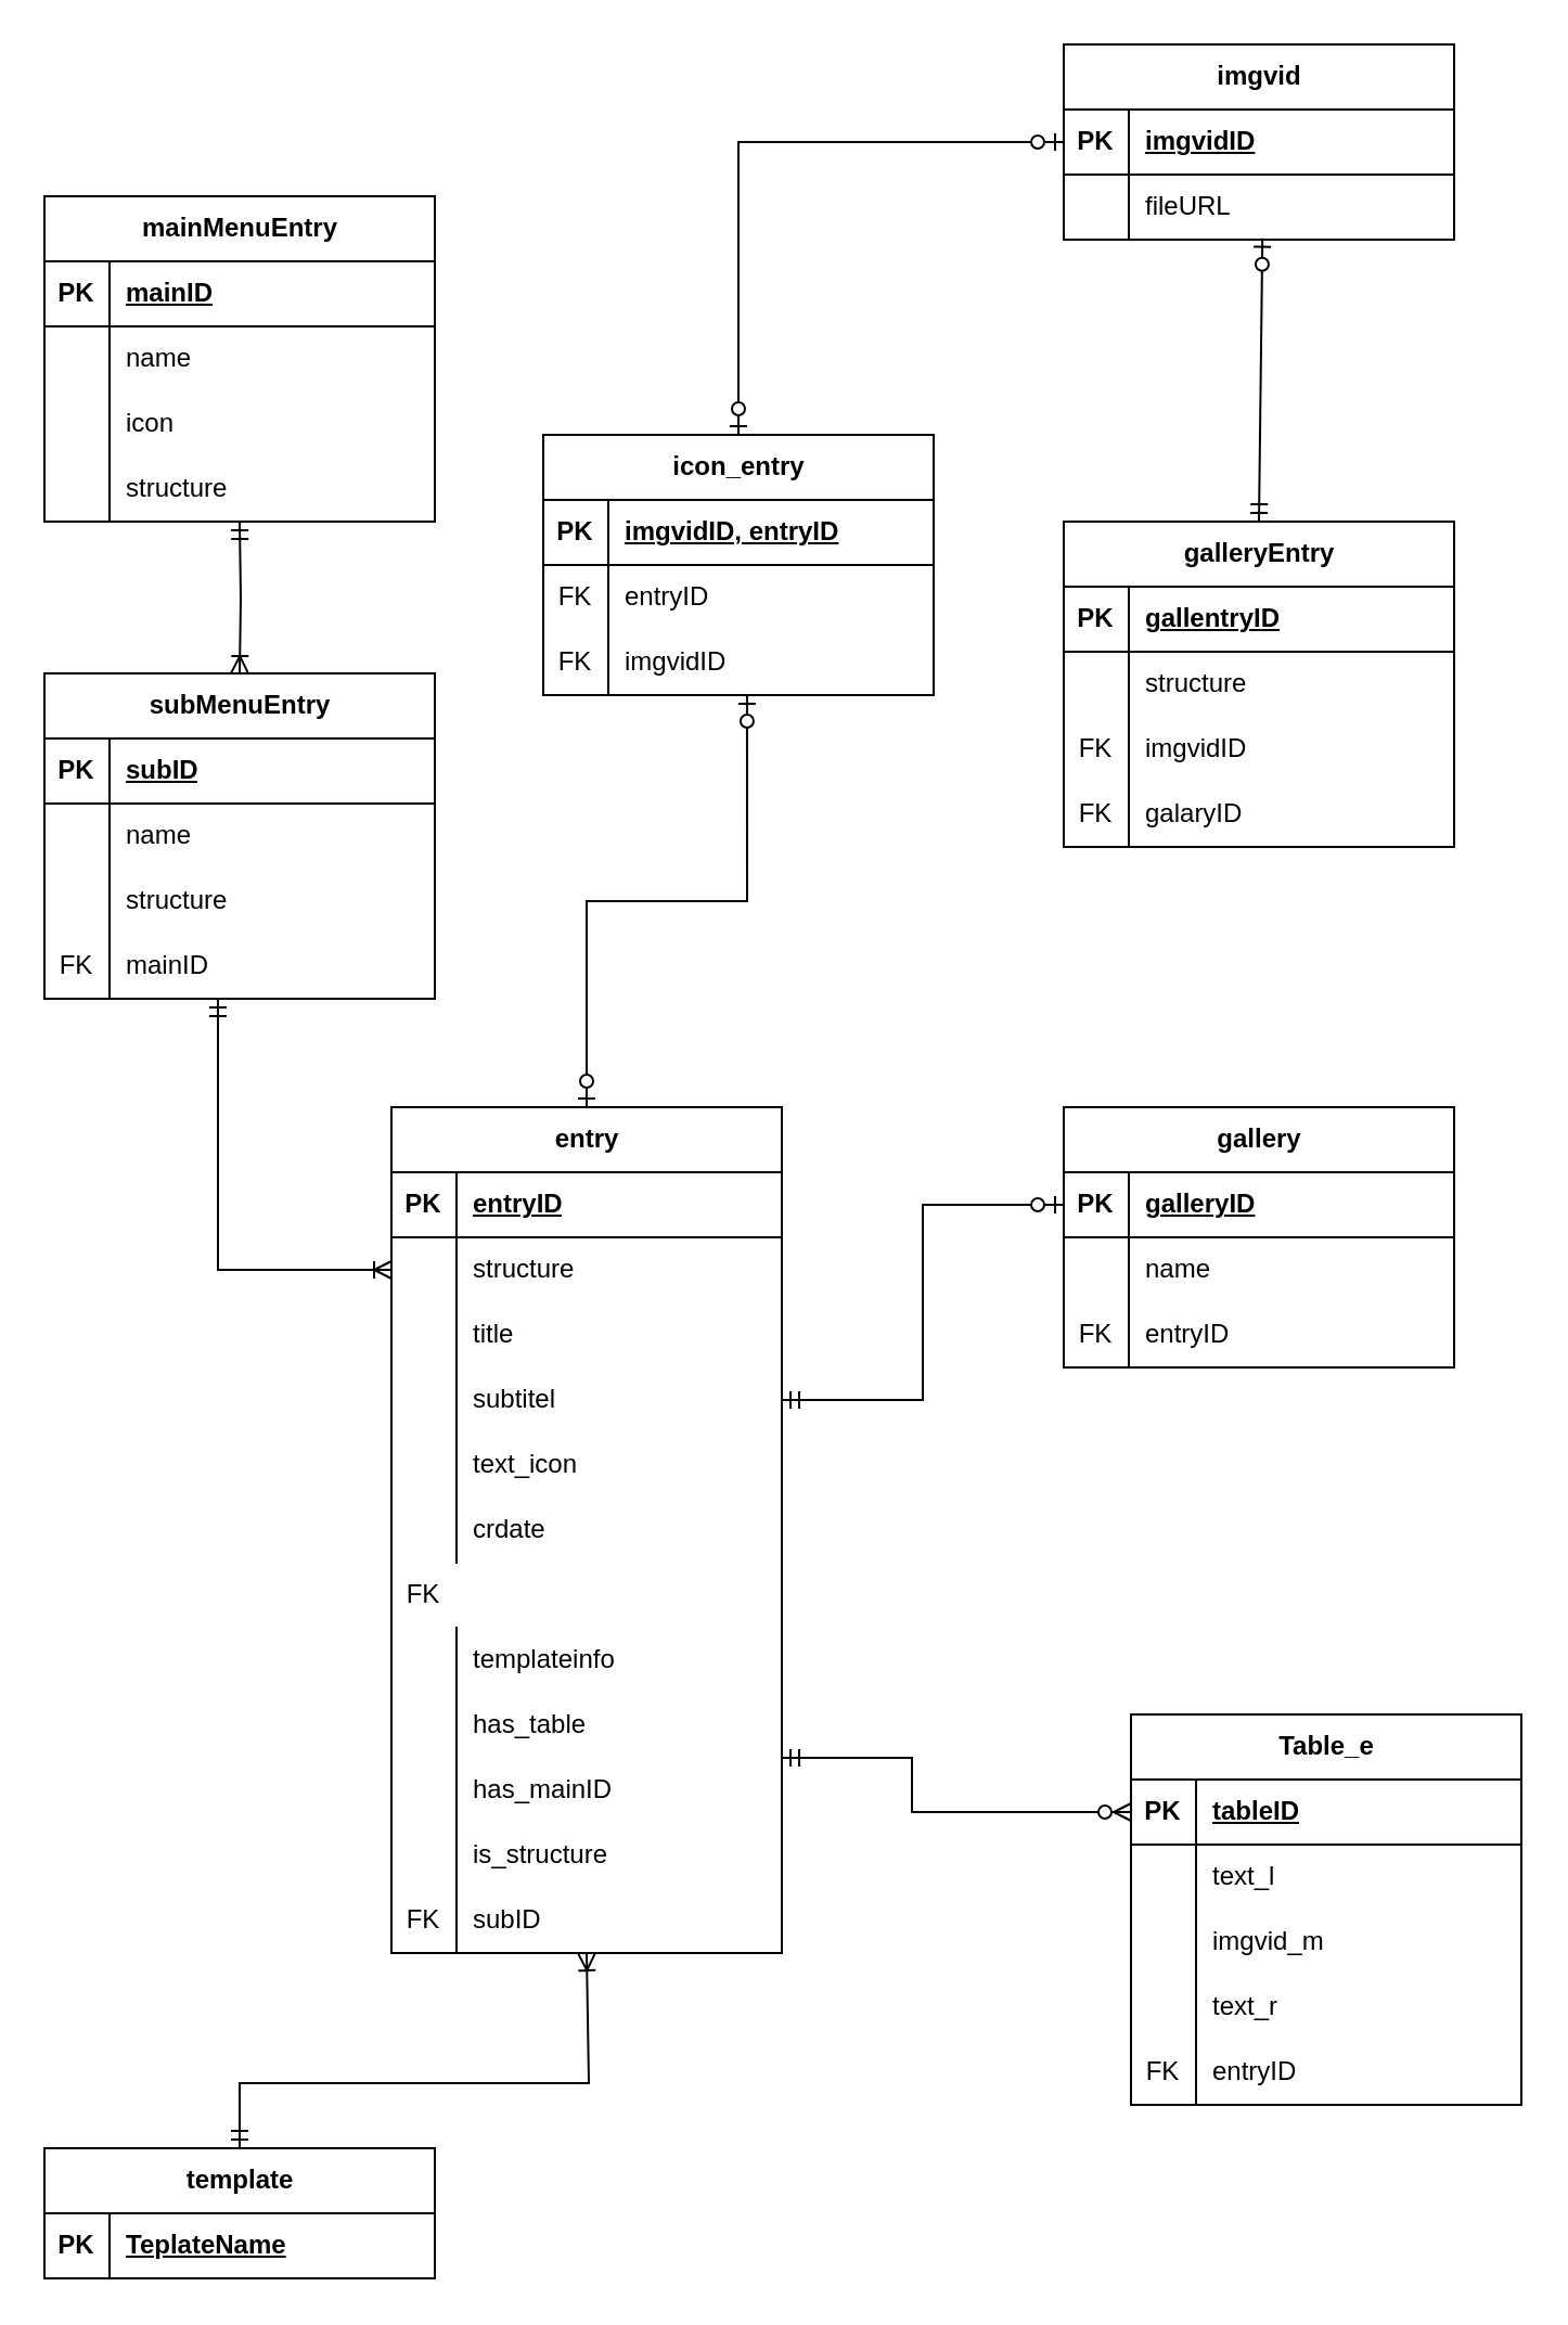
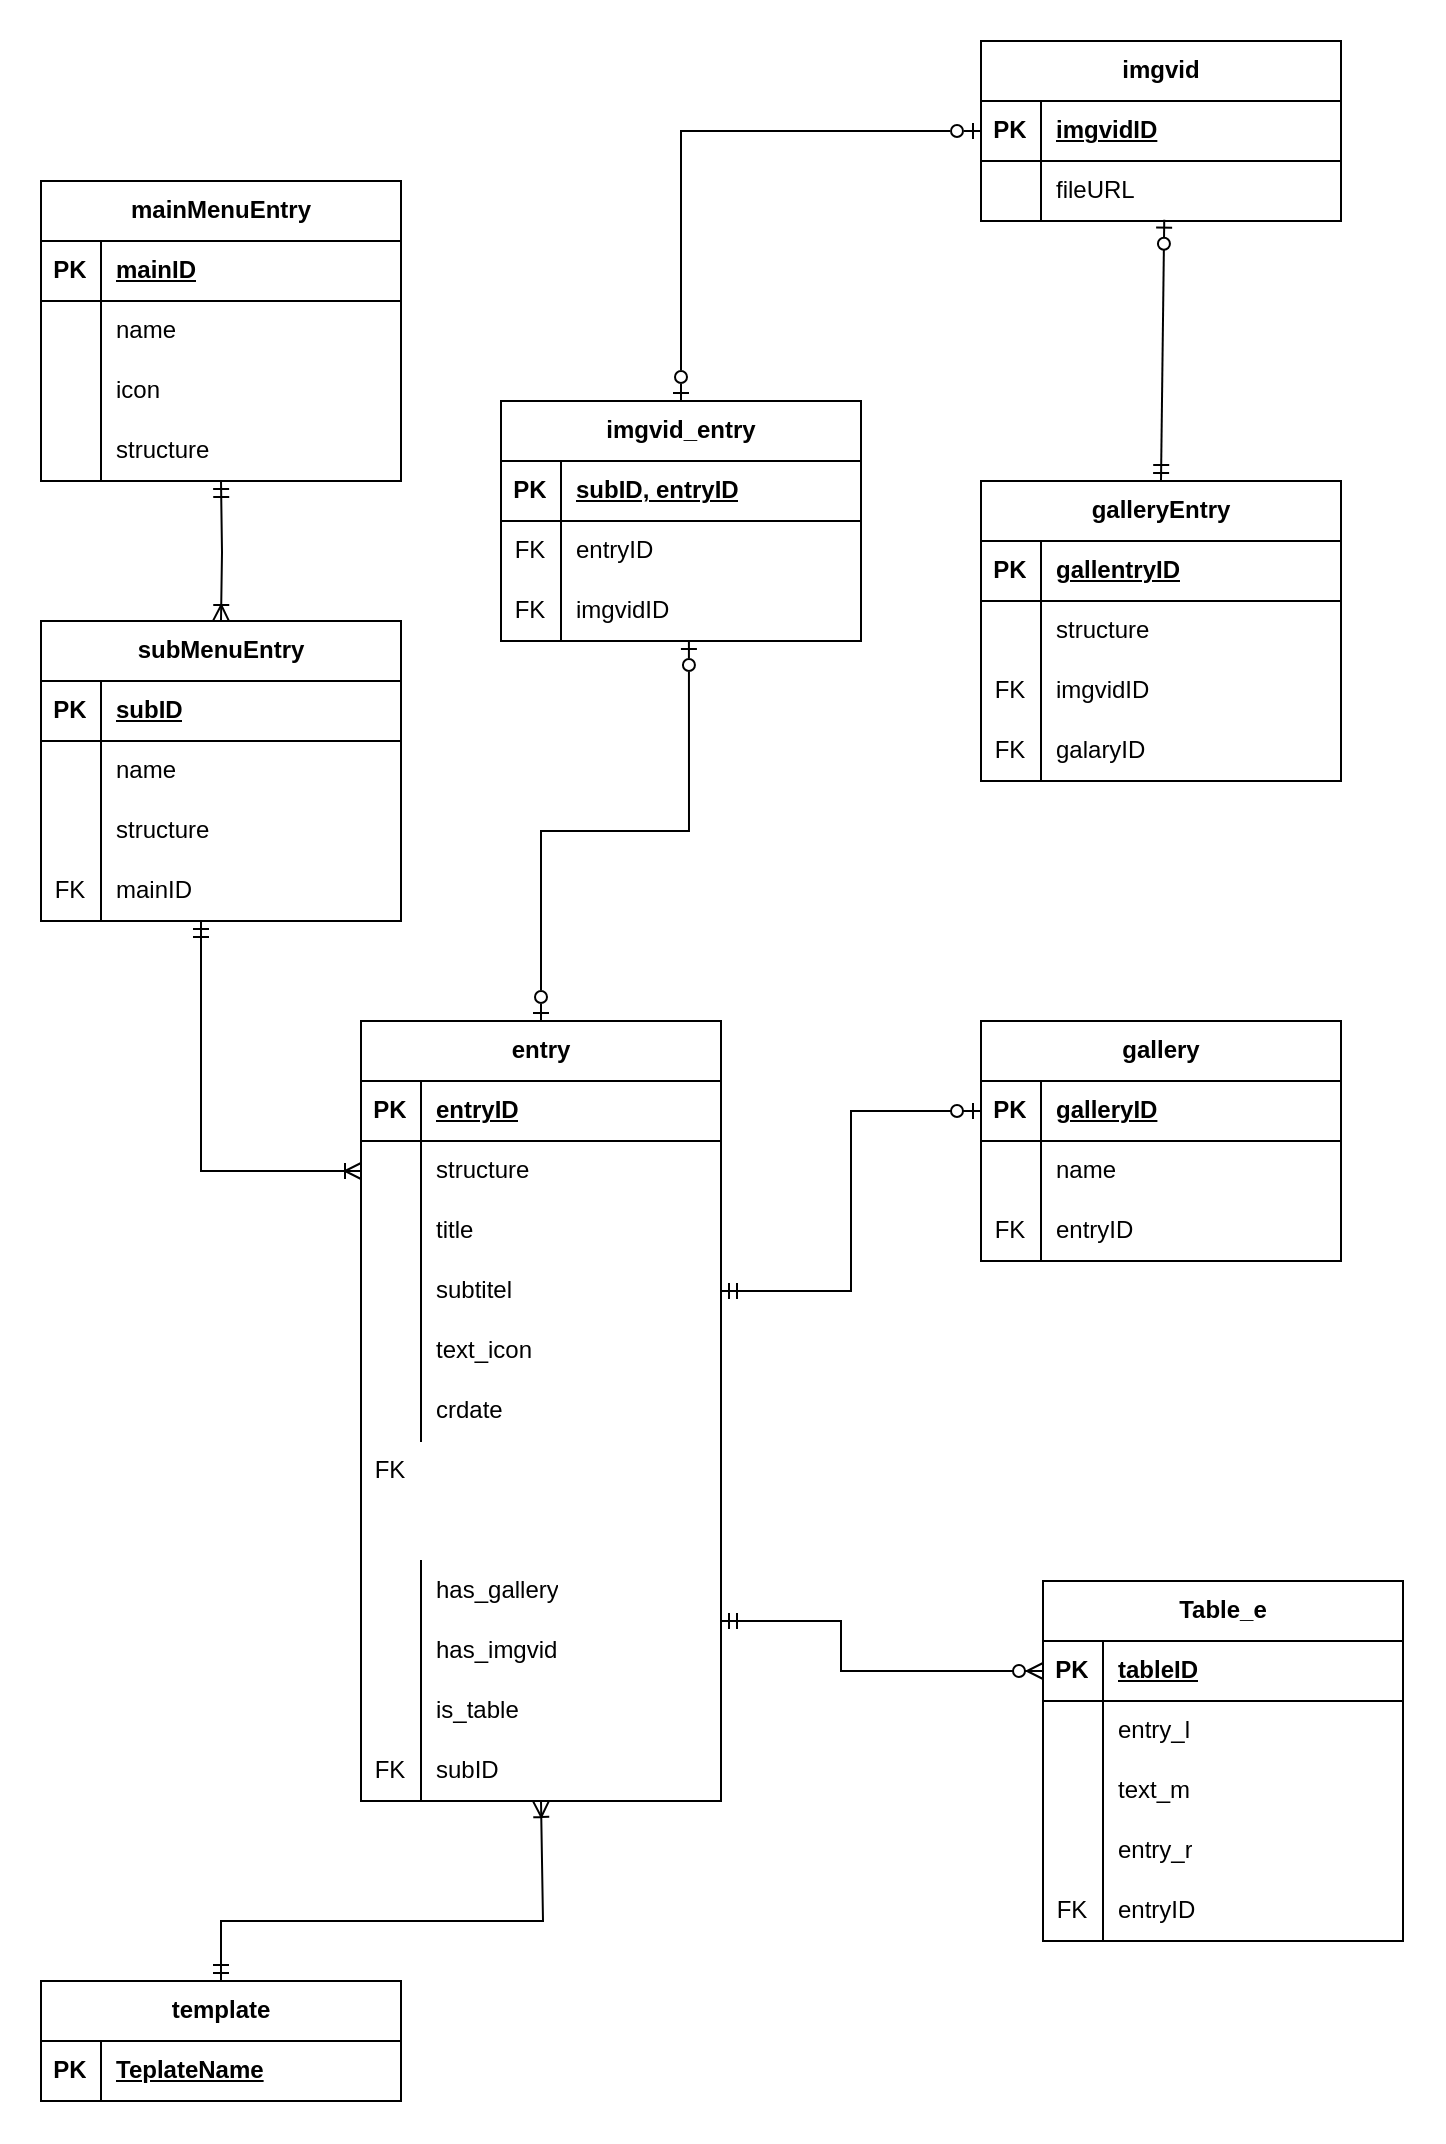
- <mxCell id="105" value="icon_entry" style="shape=table;startSize=30;container=1;collapsible=1;childLayout=tableLayout;fixedRows=1;rowLines=0;fontStyle=1;align=center;resizeLast=1;html=1;" parent="1" vertex="1"><mxGeometry x="250" y="200" width="180" height="120" as="geometry" /></mxCell>
+ <mxCell id="105" value="imgvid_entry" style="shape=table;startSize=30;container=1;collapsible=1;childLayout=tableLayout;fixedRows=1;rowLines=0;fontStyle=1;align=center;resizeLast=1;html=1;" parent="1" vertex="1"><mxGeometry x="250" y="200" width="180" height="120" as="geometry" /></mxCell>
- <mxCell id="108" value="imgvidID, entryID" style="shape=partialRectangle;connectable=0;fillColor=none;top=0;left=0;bottom=0;right=0;align=left;spacingLeft=6;fontStyle=5;overflow=hidden;whiteSpace=wrap;html=1;" parent="106" vertex="1"><mxGeometry x="30" width="150" height="30" as="geometry"><mxRectangle width="150" height="30" as="alternateBounds" /></mxGeometry></mxCell>
+ <mxCell id="108" value="subID, entryID" style="shape=partialRectangle;connectable=0;fillColor=none;top=0;left=0;bottom=0;right=0;align=left;spacingLeft=6;fontStyle=5;overflow=hidden;whiteSpace=wrap;html=1;" parent="106" vertex="1"><mxGeometry x="30" width="150" height="30" as="geometry"><mxRectangle width="150" height="30" as="alternateBounds" /></mxGeometry></mxCell>
- <mxCell id="121" value="templateinfo" style="shape=partialRectangle;connectable=0;fillColor=none;top=0;left=1;bottom=0;right=0;align=left;spacingLeft=6;overflow=hidden;whiteSpace=wrap;html=1;" vertex="1" parent="1"><mxGeometry x="210" y="750" width="150" height="30" as="geometry"><mxRectangle width="150" height="30" as="alternateBounds" /></mxGeometry></mxCell>
- <mxCell id="83" value="has_table" style="shape=partialRectangle;connectable=0;fillColor=none;top=0;left=1;bottom=0;right=0;align=left;spacingLeft=6;overflow=hidden;whiteSpace=wrap;html=1;" parent="82" vertex="1"><mxGeometry x="30" y="-10" width="150" height="30" as="geometry"><mxRectangle width="150" height="30" as="alternateBounds" /></mxGeometry></mxCell>
+ <mxCell id="83" value="has_gallery" style="shape=partialRectangle;connectable=0;fillColor=none;top=0;left=1;bottom=0;right=0;align=left;spacingLeft=6;overflow=hidden;whiteSpace=wrap;html=1;" parent="82" vertex="1"><mxGeometry x="30" y="-10" width="150" height="30" as="geometry"><mxRectangle width="150" height="30" as="alternateBounds" /></mxGeometry></mxCell>
- <mxCell id="87" value="has_mainID" style="shape=partialRectangle;connectable=0;fillColor=none;top=0;left=1;bottom=0;right=0;align=left;spacingLeft=6;overflow=hidden;whiteSpace=wrap;html=1;" parent="1" vertex="1"><mxGeometry x="210" y="810" width="150" height="30" as="geometry"><mxRectangle width="150" height="30" as="alternateBounds" /></mxGeometry></mxCell>
+ <mxCell id="87" value="has_imgvid" style="shape=partialRectangle;connectable=0;fillColor=none;top=0;left=1;bottom=0;right=0;align=left;spacingLeft=6;overflow=hidden;whiteSpace=wrap;html=1;" parent="1" vertex="1"><mxGeometry x="210" y="810" width="150" height="30" as="geometry"><mxRectangle width="150" height="30" as="alternateBounds" /></mxGeometry></mxCell>
- <mxCell id="86" value="is_structure" style="shape=partialRectangle;connectable=0;fillColor=none;top=0;left=1;bottom=0;right=0;align=left;spacingLeft=6;overflow=hidden;whiteSpace=wrap;html=1;" parent="1" vertex="1"><mxGeometry x="210" y="840" width="150" height="30" as="geometry"><mxRectangle width="150" height="30" as="alternateBounds" /></mxGeometry></mxCell>
+ <mxCell id="86" value="is_table" style="shape=partialRectangle;connectable=0;fillColor=none;top=0;left=1;bottom=0;right=0;align=left;spacingLeft=6;overflow=hidden;whiteSpace=wrap;html=1;" parent="1" vertex="1"><mxGeometry x="210" y="840" width="150" height="30" as="geometry"><mxRectangle width="150" height="30" as="alternateBounds" /></mxGeometry></mxCell>
- <mxCell id="94" value="text_l" style="shape=partialRectangle;connectable=0;fillColor=none;top=0;left=0;bottom=0;right=0;align=left;spacingLeft=6;overflow=hidden;whiteSpace=wrap;html=1;" parent="92" vertex="1"><mxGeometry x="30" width="150" height="30" as="geometry"><mxRectangle width="150" height="30" as="alternateBounds" /></mxGeometry></mxCell>
+ <mxCell id="94" value="entry_l" style="shape=partialRectangle;connectable=0;fillColor=none;top=0;left=0;bottom=0;right=0;align=left;spacingLeft=6;overflow=hidden;whiteSpace=wrap;html=1;" parent="92" vertex="1"><mxGeometry x="30" width="150" height="30" as="geometry"><mxRectangle width="150" height="30" as="alternateBounds" /></mxGeometry></mxCell>
- <mxCell id="97" value="imgvid_m" style="shape=partialRectangle;connectable=0;fillColor=none;top=0;left=0;bottom=0;right=0;align=left;spacingLeft=6;overflow=hidden;whiteSpace=wrap;html=1;" parent="95" vertex="1"><mxGeometry x="30" width="150" height="30" as="geometry"><mxRectangle width="150" height="30" as="alternateBounds" /></mxGeometry></mxCell>
+ <mxCell id="97" value="text_m" style="shape=partialRectangle;connectable=0;fillColor=none;top=0;left=0;bottom=0;right=0;align=left;spacingLeft=6;overflow=hidden;whiteSpace=wrap;html=1;" parent="95" vertex="1"><mxGeometry x="30" width="150" height="30" as="geometry"><mxRectangle width="150" height="30" as="alternateBounds" /></mxGeometry></mxCell>
- <mxCell id="100" value="text_r" style="shape=partialRectangle;connectable=0;fillColor=none;top=0;left=0;bottom=0;right=0;align=left;spacingLeft=6;overflow=hidden;whiteSpace=wrap;html=1;" parent="98" vertex="1"><mxGeometry x="30" width="150" height="30" as="geometry"><mxRectangle width="150" height="30" as="alternateBounds" /></mxGeometry></mxCell>
+ <mxCell id="100" value="entry_r" style="shape=partialRectangle;connectable=0;fillColor=none;top=0;left=0;bottom=0;right=0;align=left;spacingLeft=6;overflow=hidden;whiteSpace=wrap;html=1;" parent="98" vertex="1"><mxGeometry x="30" width="150" height="30" as="geometry"><mxRectangle width="150" height="30" as="alternateBounds" /></mxGeometry></mxCell>
